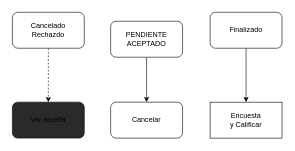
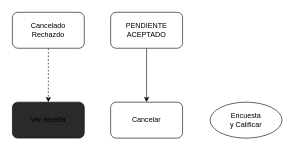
- <mxCell id="6" value="Finalizado" style="rounded=1;whiteSpace=wrap;html=1;" vertex="1" parent="1"><mxGeometry x="350" y="20" width="120" height="60" as="geometry" /></mxCell>
- <mxCell id="3" value="PENDIENTE&lt;br&gt;ACEPTADO" style="rounded=1;whiteSpace=wrap;html=1;" vertex="1" parent="1"><mxGeometry x="184" y="35" width="120" height="60" as="geometry" /></mxCell>
+ <mxCell id="3" value="PENDIENTE&lt;br&gt;ACEPTADO" style="rounded=1;whiteSpace=wrap;html=1;" vertex="1" parent="1"><mxGeometry x="184" y="20" width="120" height="60" as="geometry" /></mxCell>
- <mxCell id="5" style="edgeStyle=orthogonalEdgeStyle;rounded=0;orthogonalLoop=1;jettySize=auto;html=1;exitX=0.5;exitY=1;exitDx=0;exitDy=0;entryX=0.5;entryY=0;entryDx=0;entryDy=0;" edge="1" parent="1" source="6" target="9"><mxGeometry relative="1" as="geometry" /></mxCell>
- <mxCell id="9" value="Encuesta&lt;br&gt;y Calificar&lt;br&gt;" style="rounded=0;whiteSpace=wrap;html=1;" vertex="1" parent="1"><mxGeometry x="350" y="170" width="120" height="60" as="geometry" /></mxCell>
+ <mxCell id="9" value="Encuesta&lt;br&gt;y Calificar&lt;br&gt;" style="ellipse;whiteSpace=wrap;html=1;" vertex="1" parent="1"><mxGeometry x="350" y="170" width="120" height="60" as="geometry" /></mxCell>
